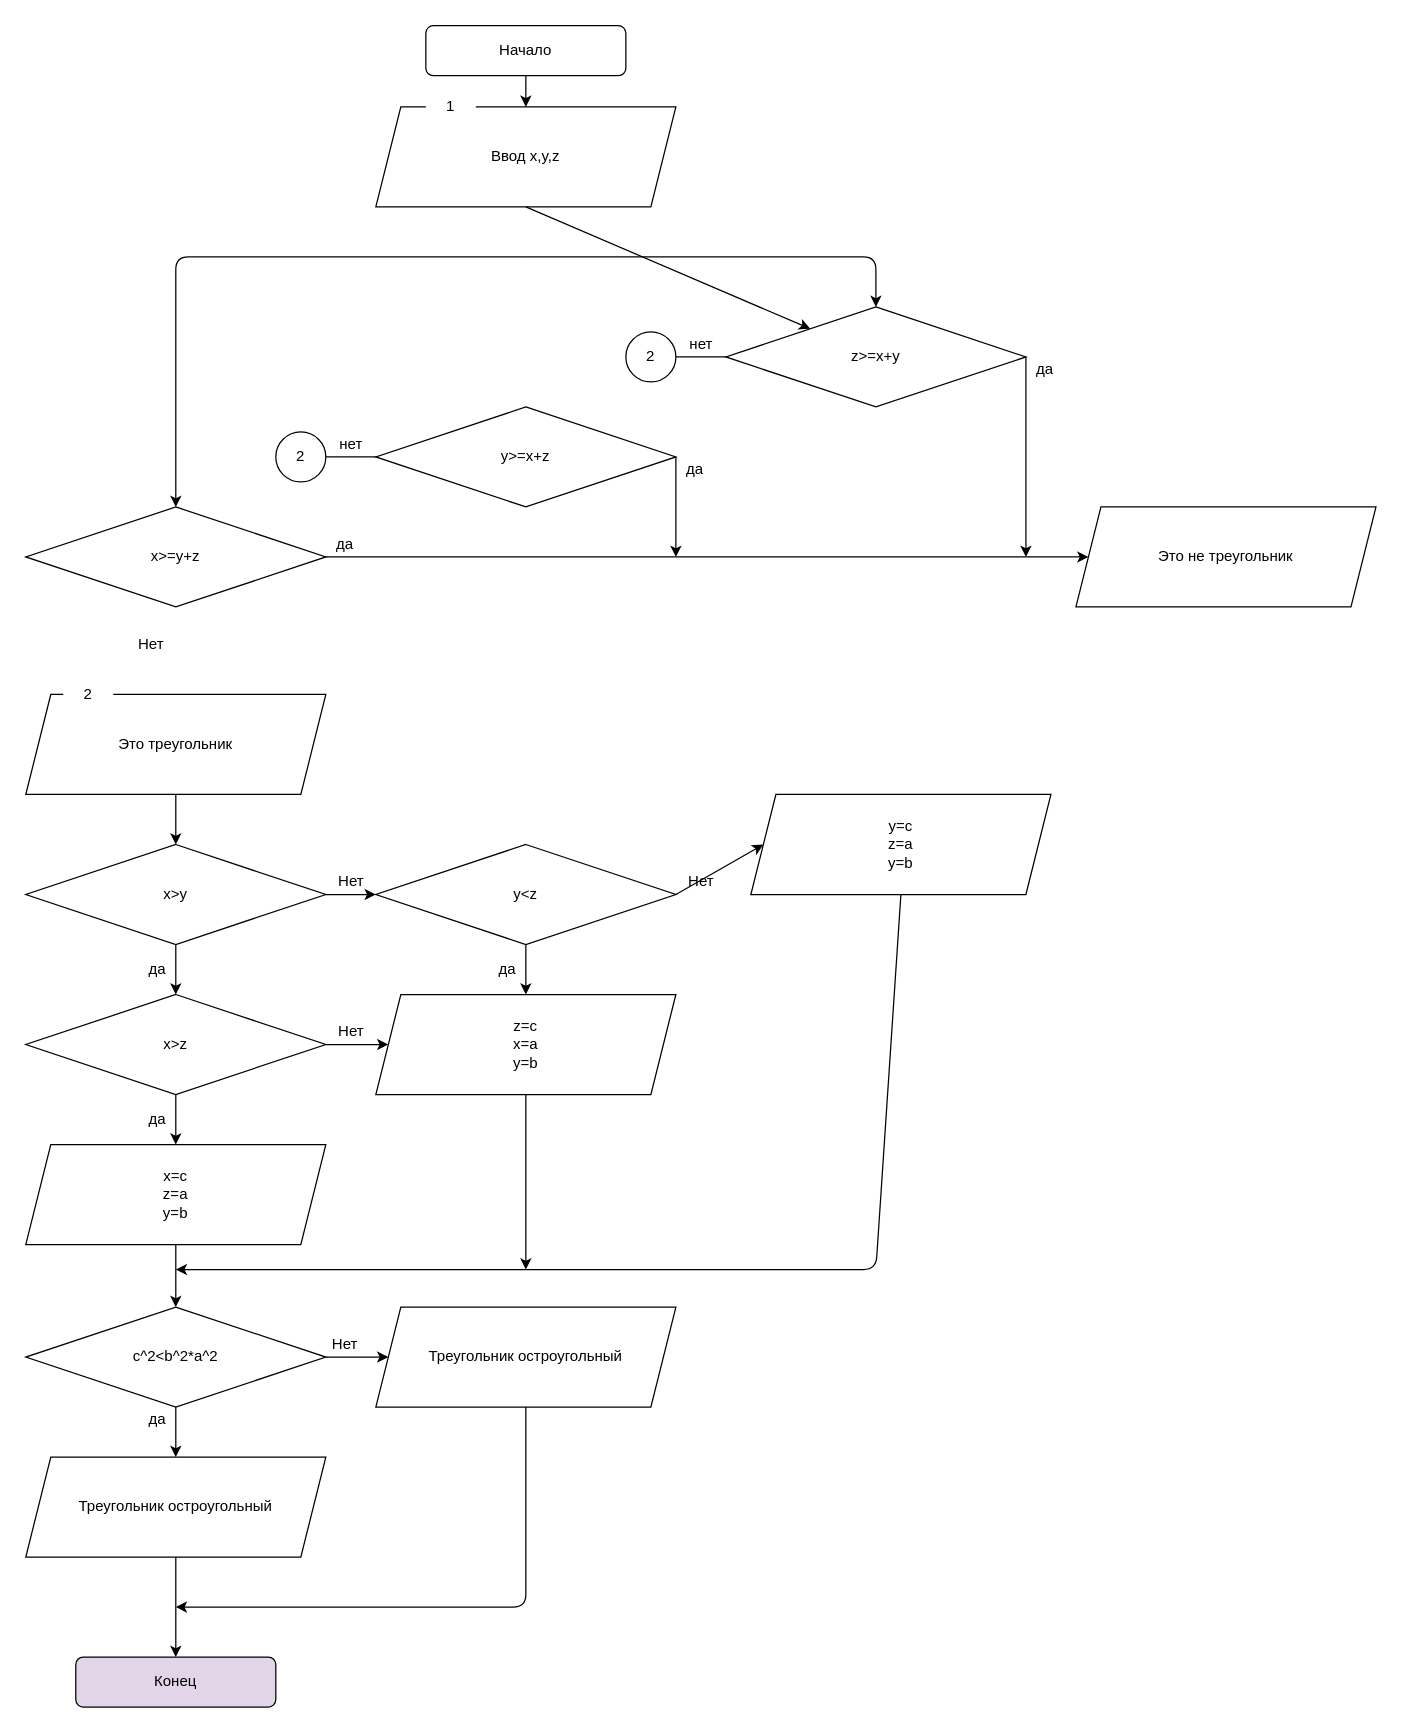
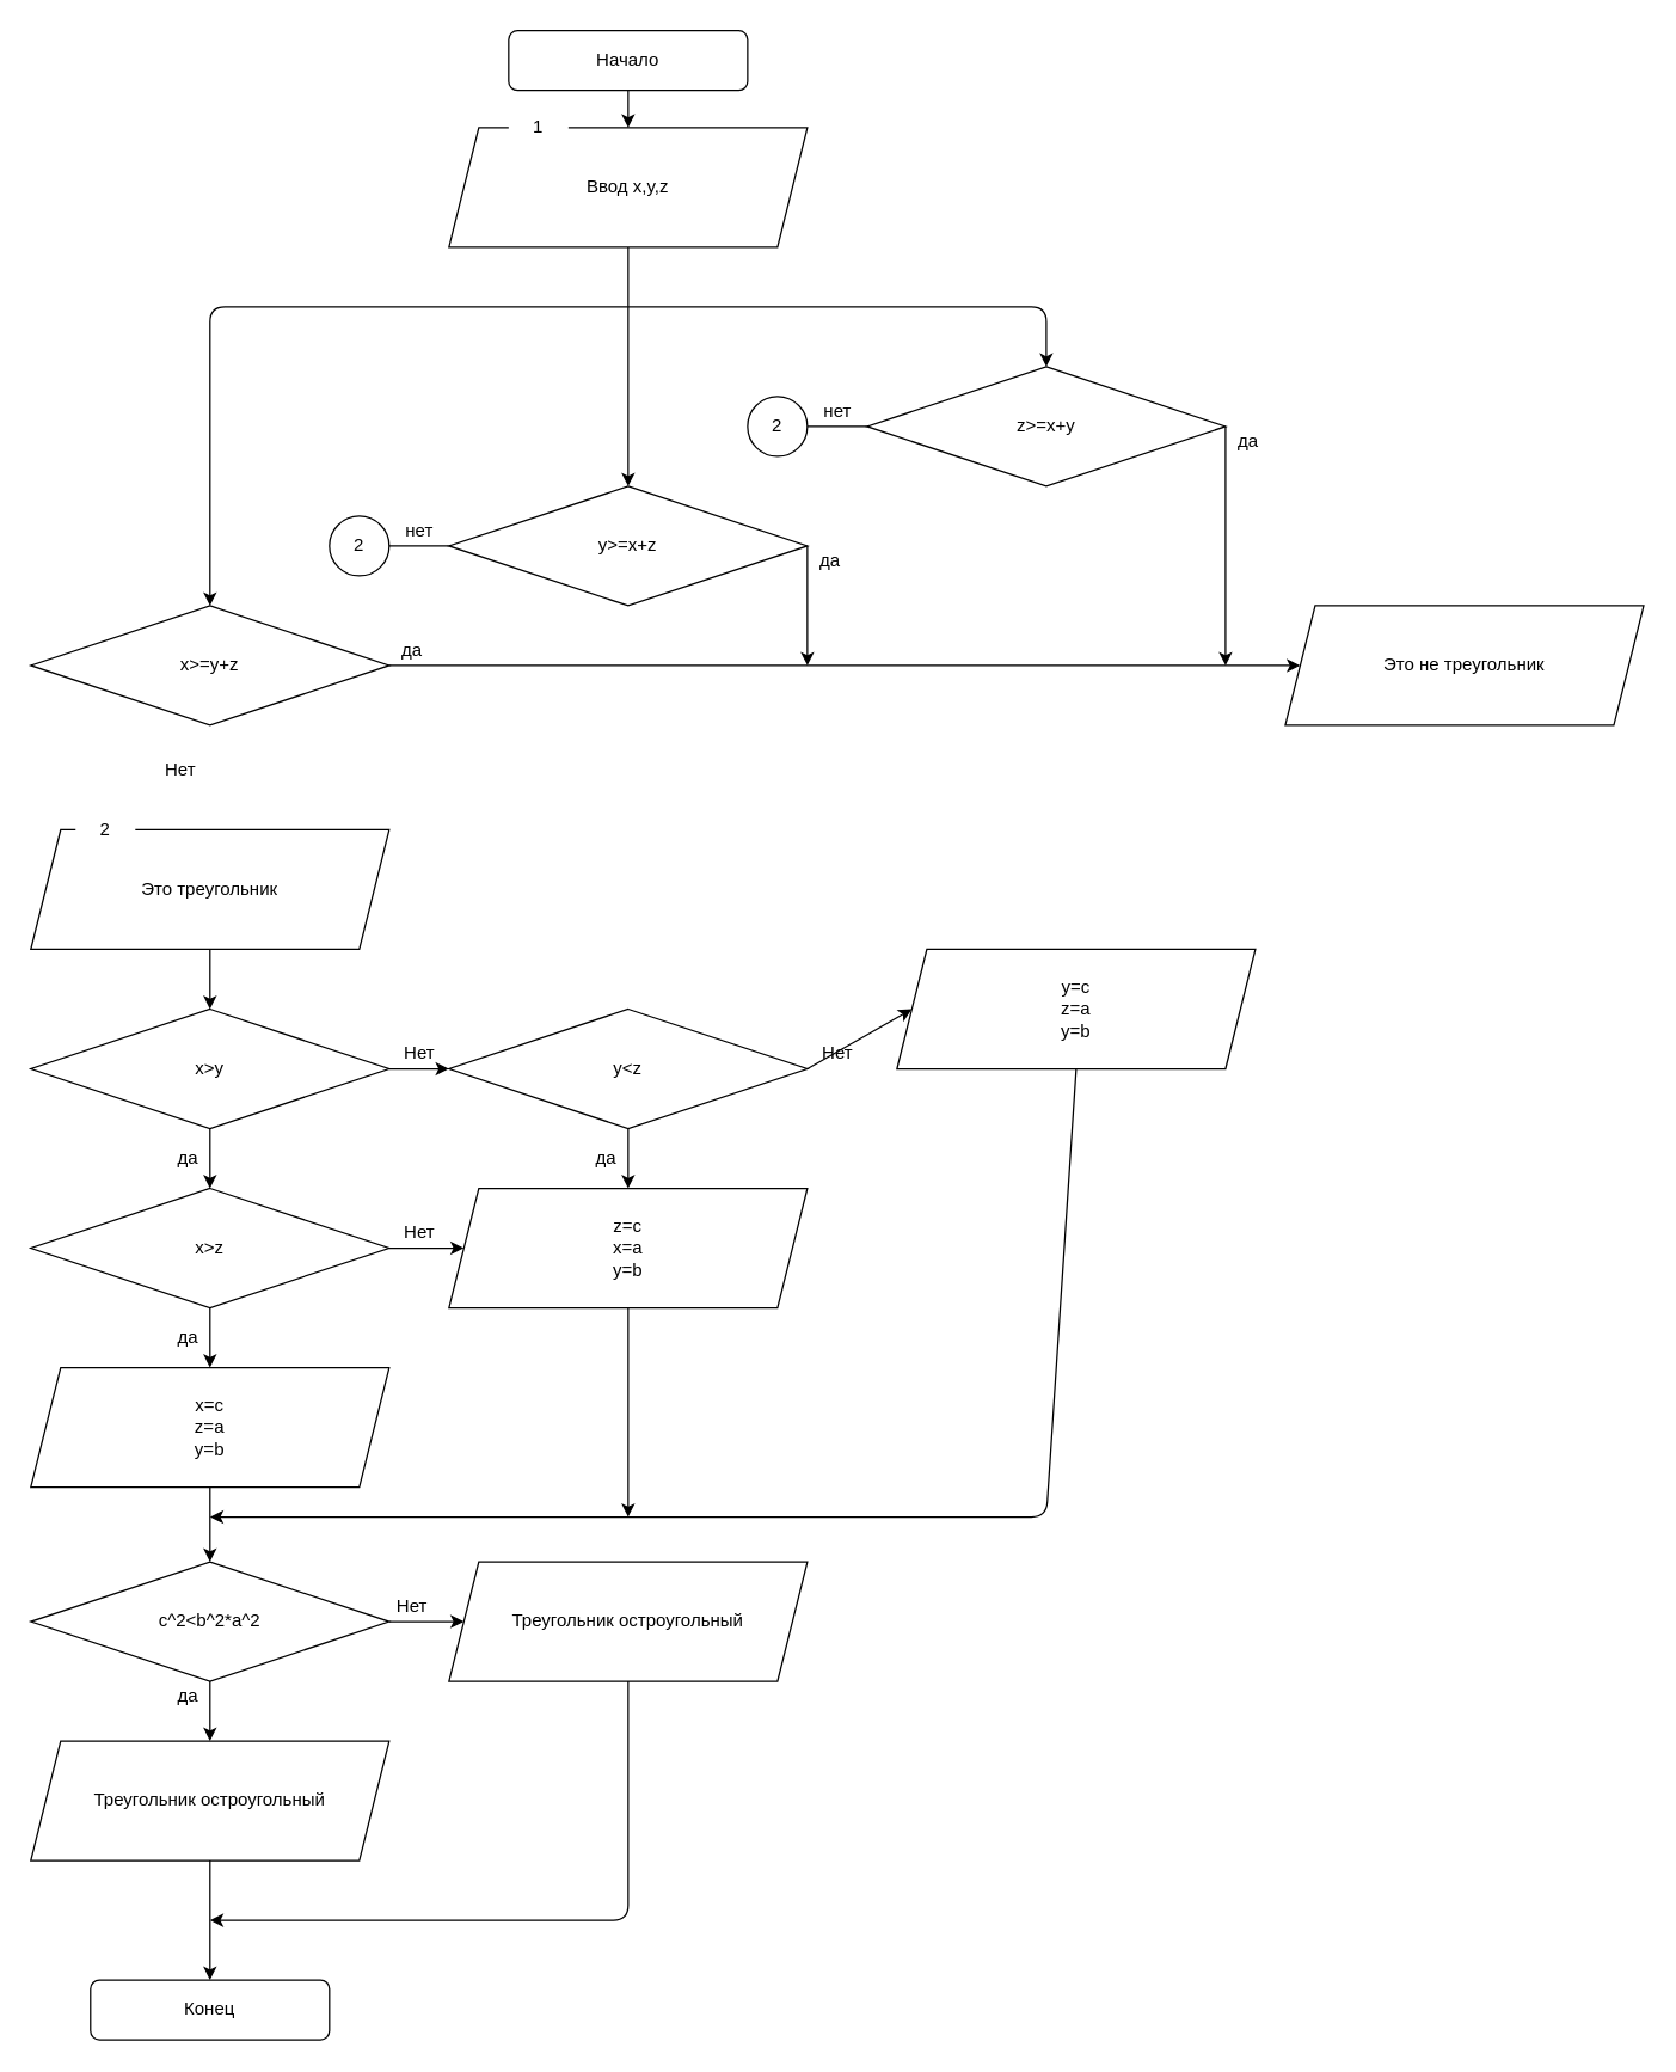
- <mxCell id="6" value="" style="endArrow=classic;html=1;exitX=0.5;exitY=1;exitDx=0;exitDy=0;" parent="1" source="4" target="37" edge="1"><mxGeometry width="50" height="50" relative="1" as="geometry"><mxPoint x="370" y="315" as="sourcePoint" /><mxPoint x="420" y="245" as="targetPoint" /></mxGeometry></mxCell>
+ <mxCell id="6" value="" style="endArrow=classic;html=1;exitX=0.5;exitY=1;exitDx=0;exitDy=0;entryX=0.5;entryY=0;entryDx=0;entryDy=0;" parent="1" source="4" target="5" edge="1"><mxGeometry width="50" height="50" relative="1" as="geometry"><mxPoint x="370" y="315" as="sourcePoint" /><mxPoint x="420" y="245" as="targetPoint" /></mxGeometry></mxCell>
- <mxCell id="33" value="Конец" style="rounded=1;whiteSpace=wrap;html=1;strokeColor=#000000;fillColor=#e1d5e7;" parent="1" vertex="1"><mxGeometry x="60" y="1325" width="160" height="40" as="geometry" /></mxCell>
+ <mxCell id="33" value="Конец" style="rounded=1;whiteSpace=wrap;html=1;strokeColor=#000000;" parent="1" vertex="1"><mxGeometry x="60" y="1325" width="160" height="40" as="geometry" /></mxCell>
